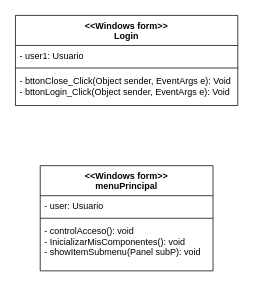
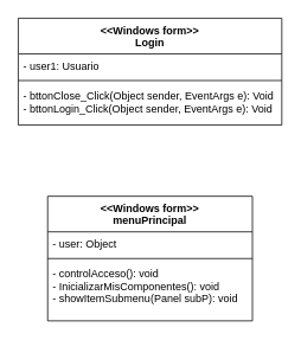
- <mxCell id="7" value="- user: Usuario" style="text;strokeColor=none;fillColor=none;align=left;verticalAlign=top;spacingLeft=4;spacingRight=4;overflow=hidden;rotatable=0;points=[[0,0.5],[1,0.5]];portConstraint=eastwest;" vertex="1" parent="6"><mxGeometry y="40" width="230" height="26" as="geometry" /></mxCell>
+ <mxCell id="7" value="- user: Object" style="text;strokeColor=none;fillColor=none;align=left;verticalAlign=top;spacingLeft=4;spacingRight=4;overflow=hidden;rotatable=0;points=[[0,0.5],[1,0.5]];portConstraint=eastwest;" vertex="1" parent="6"><mxGeometry y="40" width="230" height="26" as="geometry" /></mxCell>
